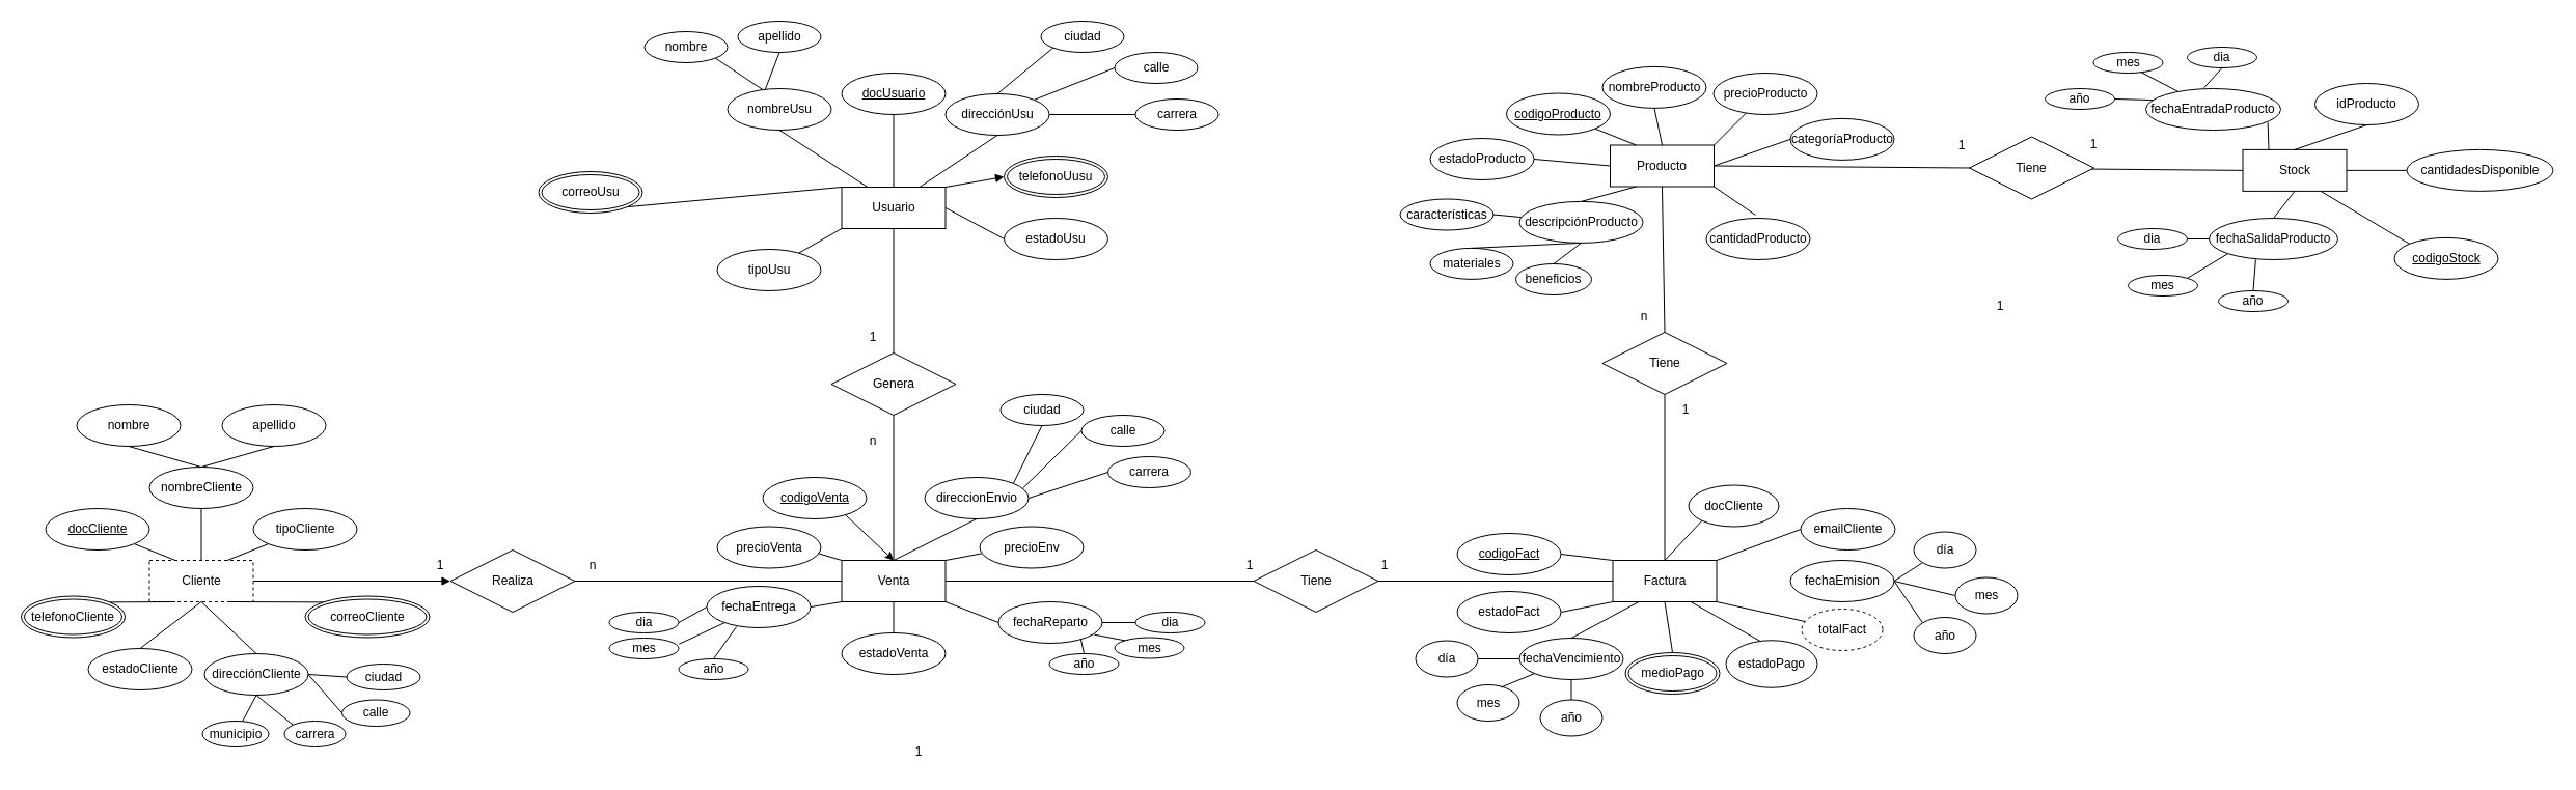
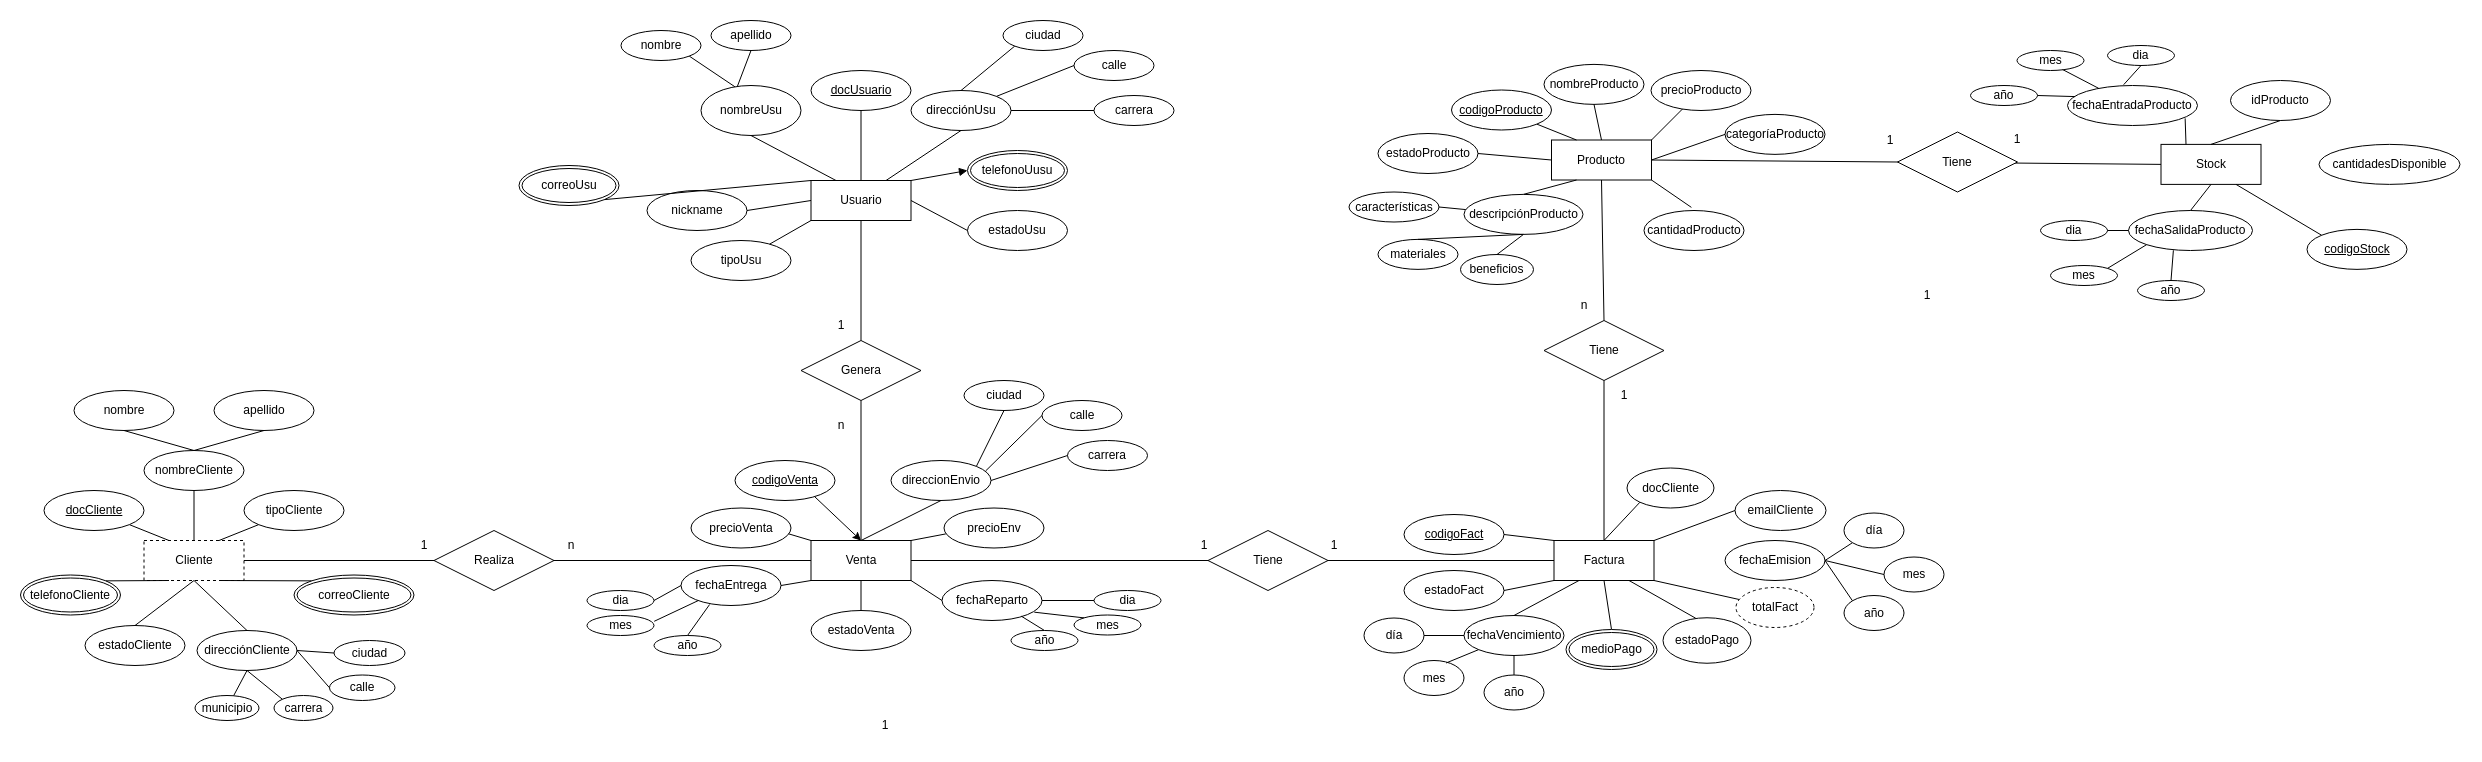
- <mxCell id="20" value="nombreUsu" style="ellipse;whiteSpace=wrap;html=1;align=center;" vertex="1" parent="1"><mxGeometry x="700.5" y="85" width="100" height="40" as="geometry" /></mxCell>
+ <mxCell id="20" value="nombreUsu" style="ellipse;whiteSpace=wrap;html=1;align=center;" vertex="1" parent="1"><mxGeometry x="700.5" y="85" width="100" height="50" as="geometry" /></mxCell>
- <mxCell id="144" value="" style="endArrow=none;html=1;rounded=0;exitX=1;exitY=0.5;exitDx=0;exitDy=0;" edge="1" parent="1" source="7" target="140"><mxGeometry relative="1" as="geometry"><mxPoint x="2260.5" y="193.2" as="sourcePoint" /><mxPoint x="2420.5" y="193.2" as="targetPoint" /></mxGeometry></mxCell>
+ <mxCell id="26" value="" style="endArrow=none;html=1;rounded=0;entryX=0;entryY=0.5;entryDx=0;entryDy=0;exitX=1;exitY=0.5;exitDx=0;exitDy=0;" edge="1" parent="1" source="18" target="2"><mxGeometry relative="1" as="geometry"><mxPoint x="710.5" y="240" as="sourcePoint" /><mxPoint x="870.5" y="240" as="targetPoint" /></mxGeometry></mxCell>
+ <mxCell id="18" value="nickname" style="ellipse;whiteSpace=wrap;html=1;align=center;" vertex="1" parent="1"><mxGeometry x="646.5" y="190" width="100" height="40" as="geometry" /></mxCell>
- <mxCell id="11" value="" style="endArrow=block;html=1;rounded=0;exitX=1;exitY=0.5;exitDx=0;exitDy=0;entryX=0;entryY=0.5;entryDx=0;entryDy=0;" edge="1" parent="1" source="3" target="12"><mxGeometry relative="1" as="geometry"><mxPoint x="243.5" y="560" as="sourcePoint" /><mxPoint x="313.5" y="560" as="targetPoint" /></mxGeometry></mxCell>
+ <mxCell id="11" value="" style="endArrow=none;html=1;rounded=0;exitX=1;exitY=0.5;exitDx=0;exitDy=0;entryX=0;entryY=0.5;entryDx=0;entryDy=0;" edge="1" parent="1" source="3" target="12"><mxGeometry relative="1" as="geometry"><mxPoint x="243.5" y="560" as="sourcePoint" /><mxPoint x="313.5" y="560" as="targetPoint" /></mxGeometry></mxCell>
- <mxCell id="59" value="fechaReparto" style="ellipse;whiteSpace=wrap;html=1;align=center;" vertex="1" parent="1"><mxGeometry x="961.5" y="580" width="100" height="40" as="geometry" /></mxCell>
+ <mxCell id="59" value="fechaReparto" style="ellipse;whiteSpace=wrap;html=1;align=center;" vertex="1" parent="1"><mxGeometry x="941.5" y="580" width="100" height="40" as="geometry" /></mxCell>
